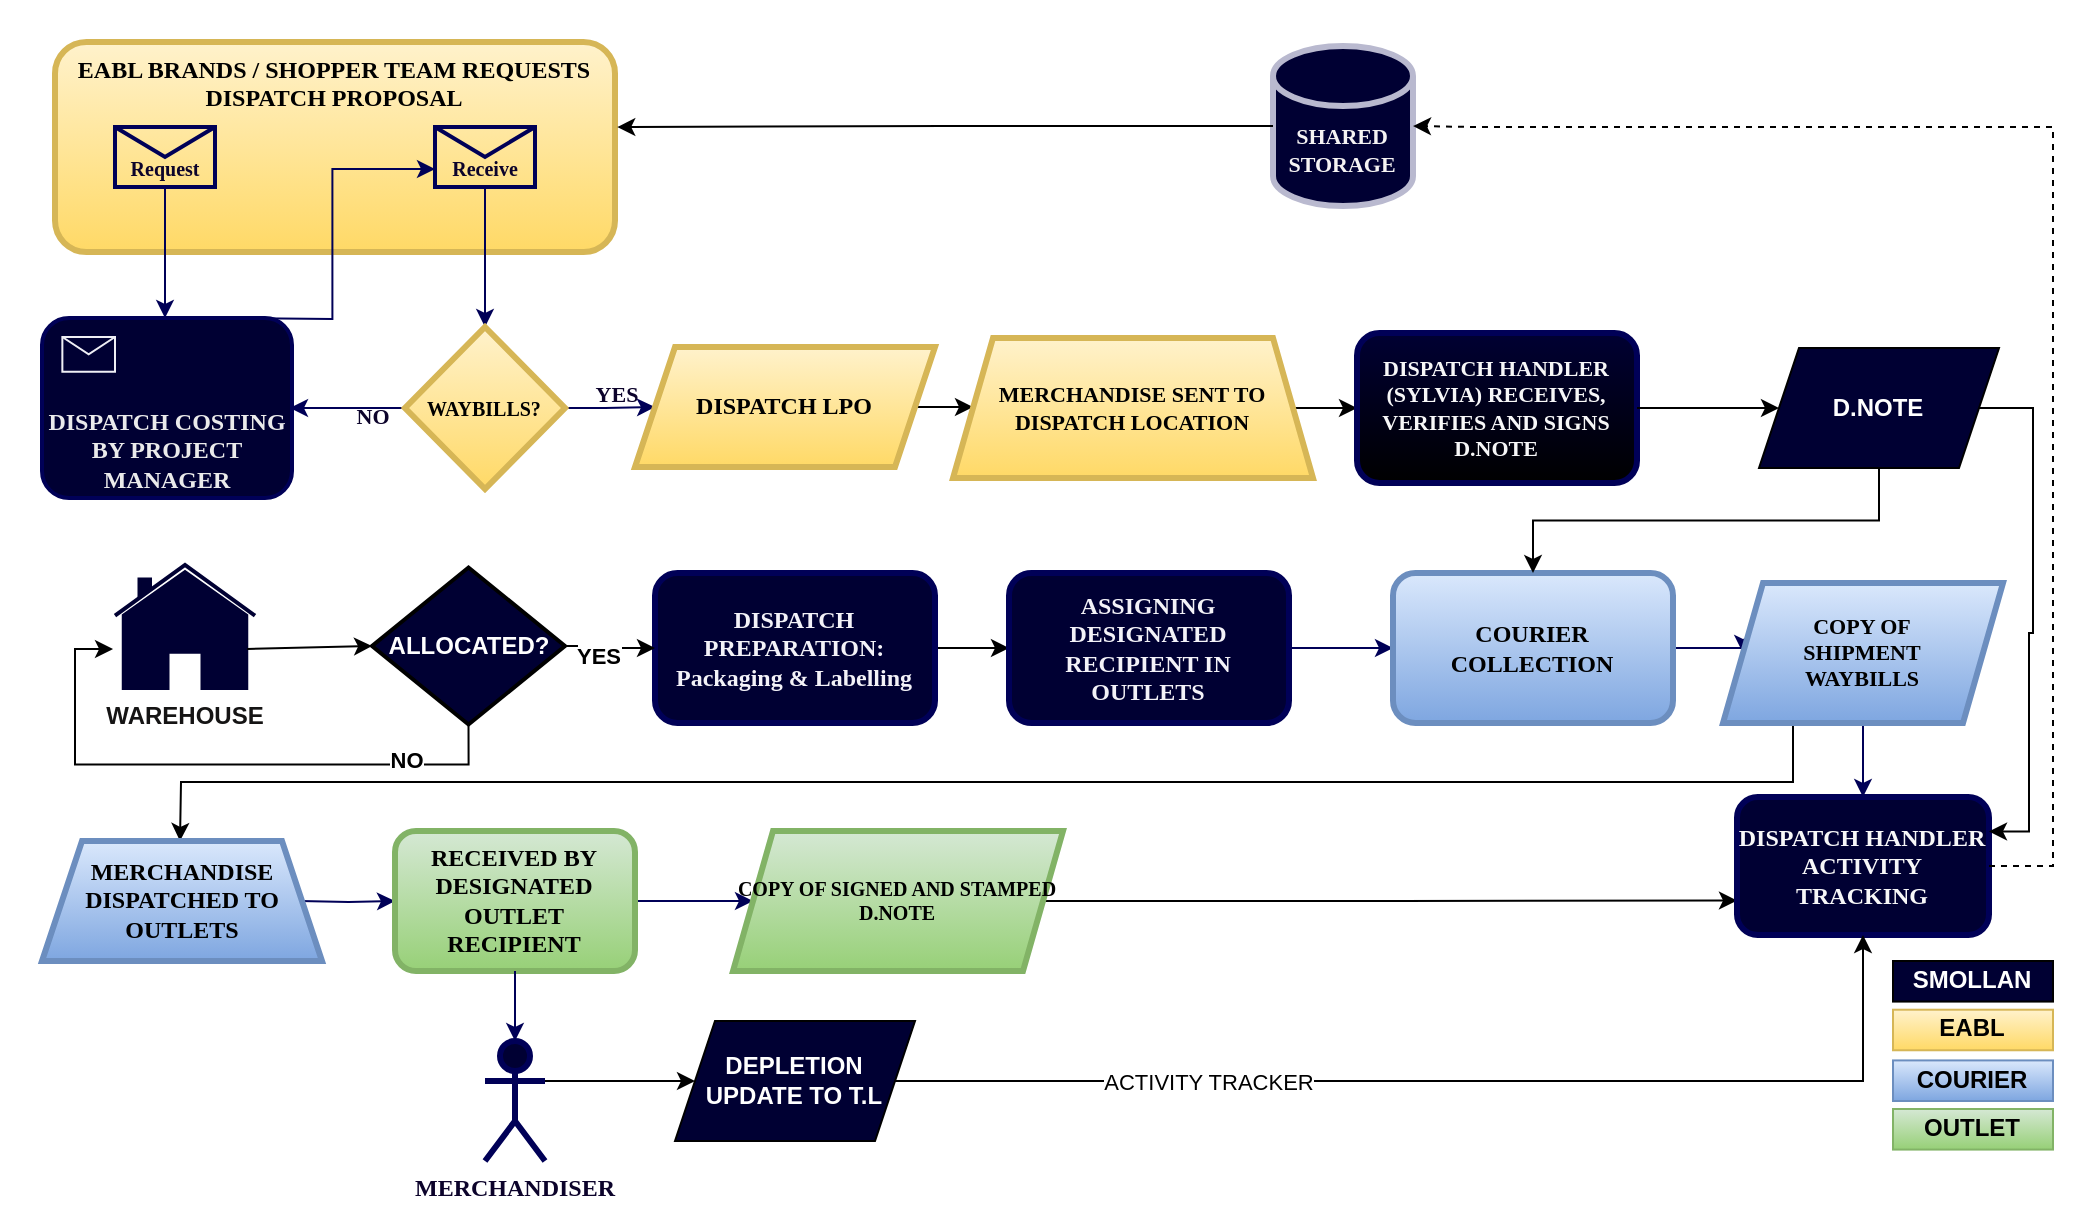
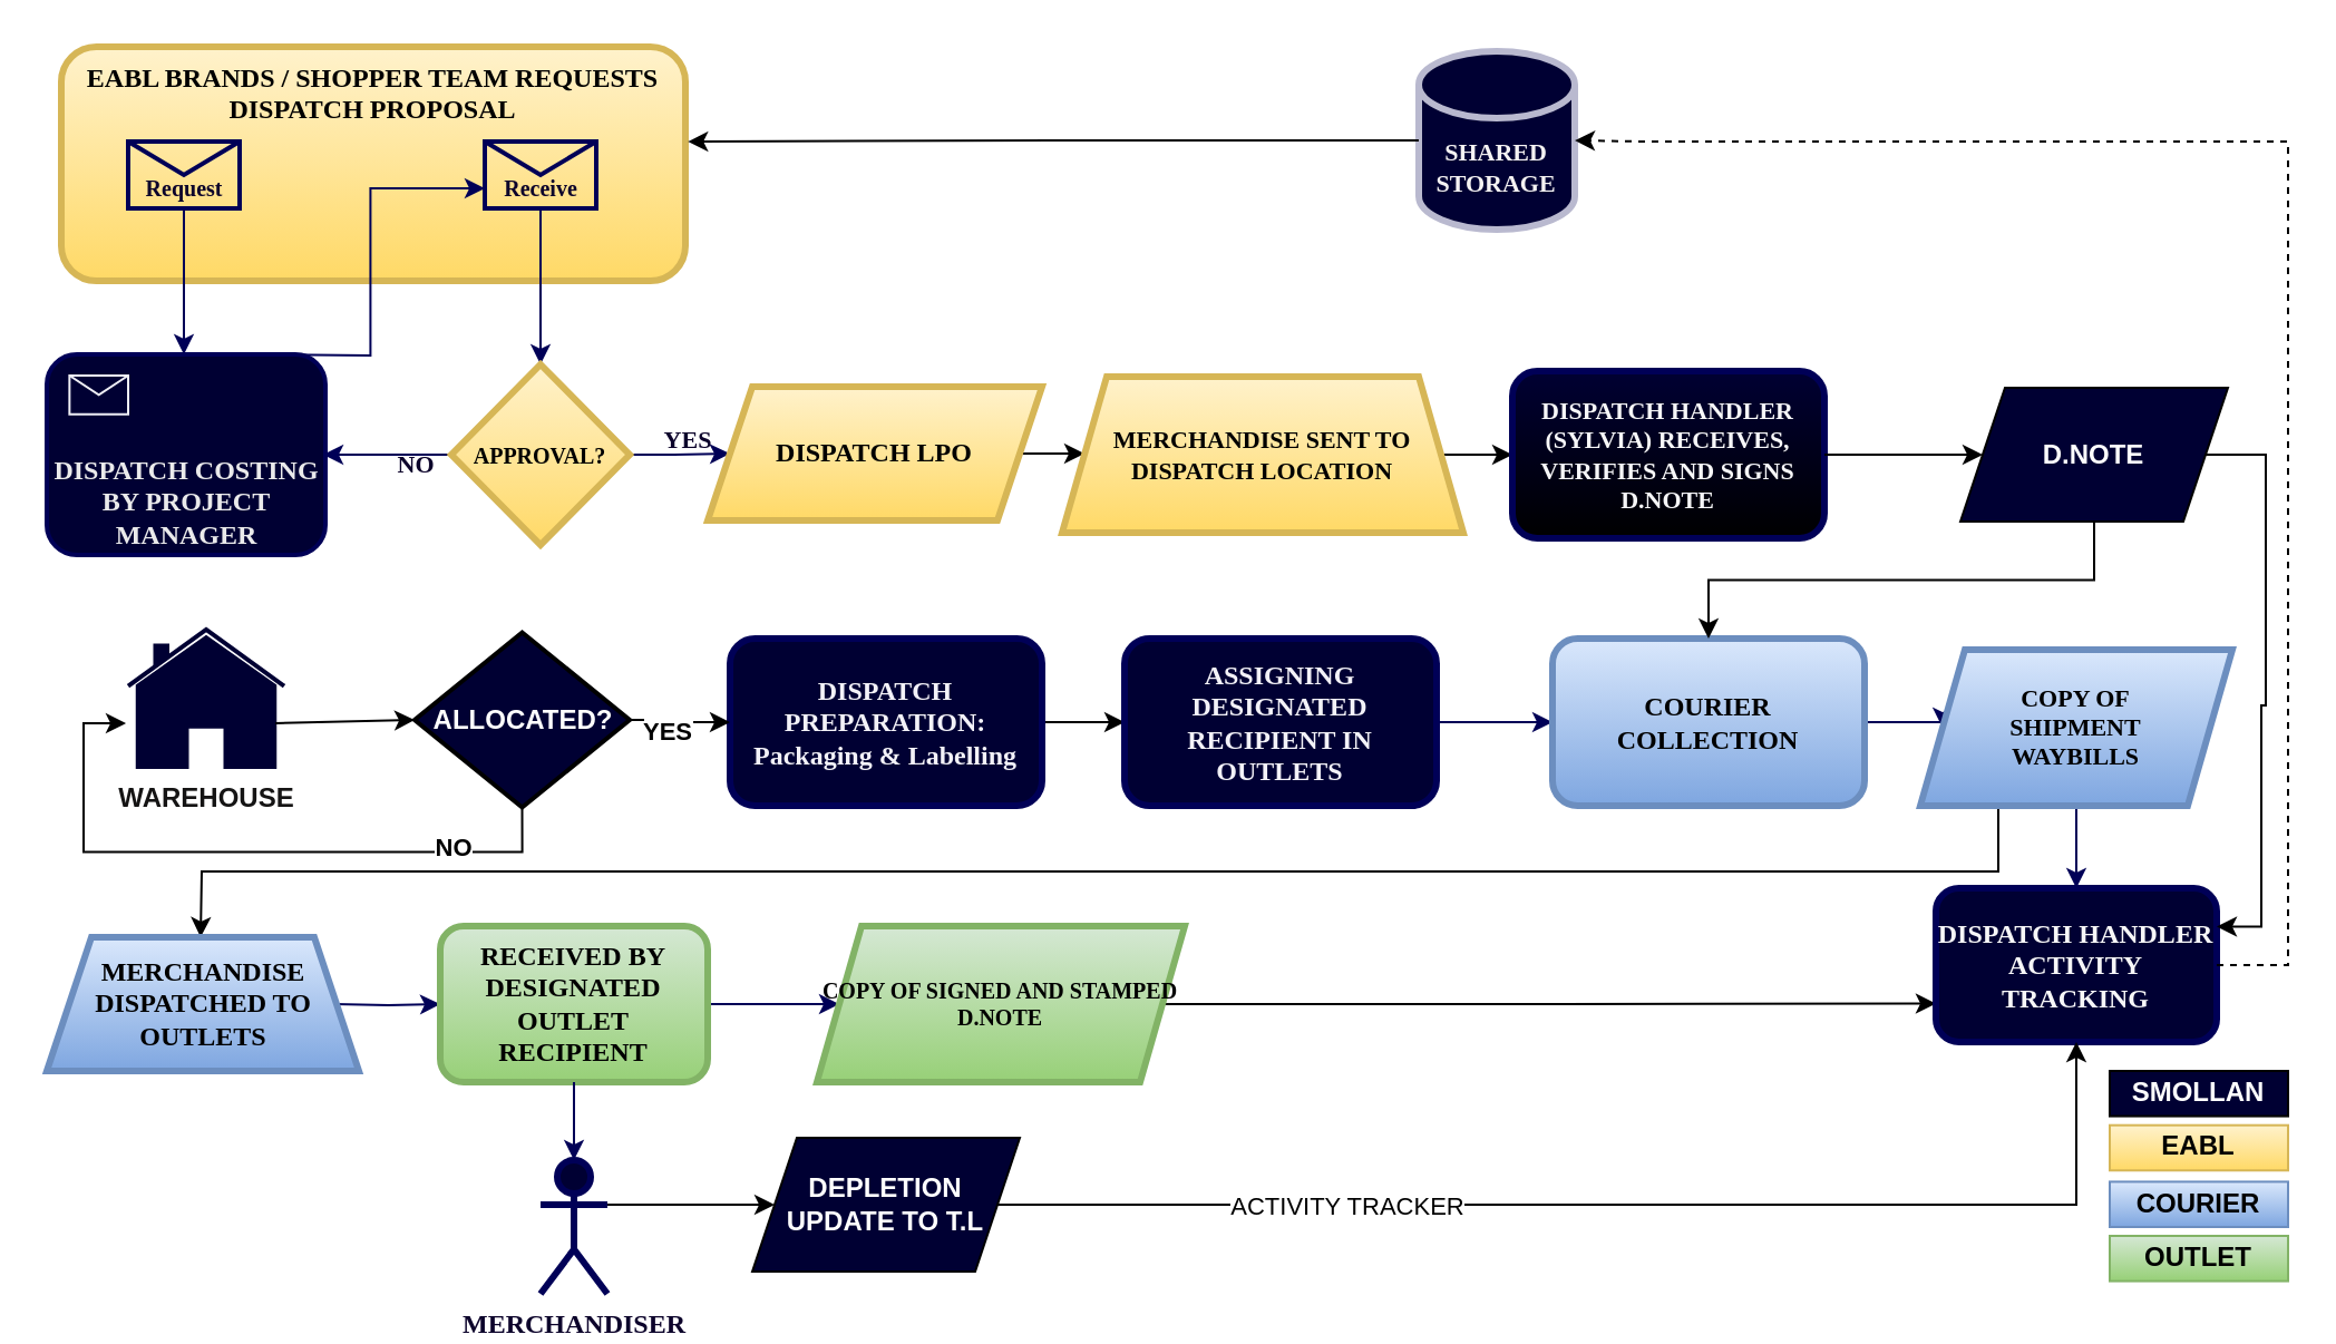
- <mxCell id="9" value="WAYBILLS?" style="rhombus;whiteSpace=wrap;html=1;verticalAlign=middle;fontSize=10;fillColor=#fff2cc;strokeColor=#d6b656;labelBackgroundColor=none;fontFamily=Verdana;fontStyle=1;strokeWidth=3;gradientColor=#ffd966;" parent="1" vertex="1"><mxGeometry x="202" y="163" width="80" height="81" as="geometry" /></mxCell>
+ <mxCell id="9" value="APPROVAL?" style="rhombus;whiteSpace=wrap;html=1;verticalAlign=middle;fontSize=10;fillColor=#fff2cc;strokeColor=#d6b656;labelBackgroundColor=none;fontFamily=Verdana;fontStyle=1;strokeWidth=3;gradientColor=#ffd966;" parent="1" vertex="1"><mxGeometry x="202" y="163" width="80" height="81" as="geometry" /></mxCell>
